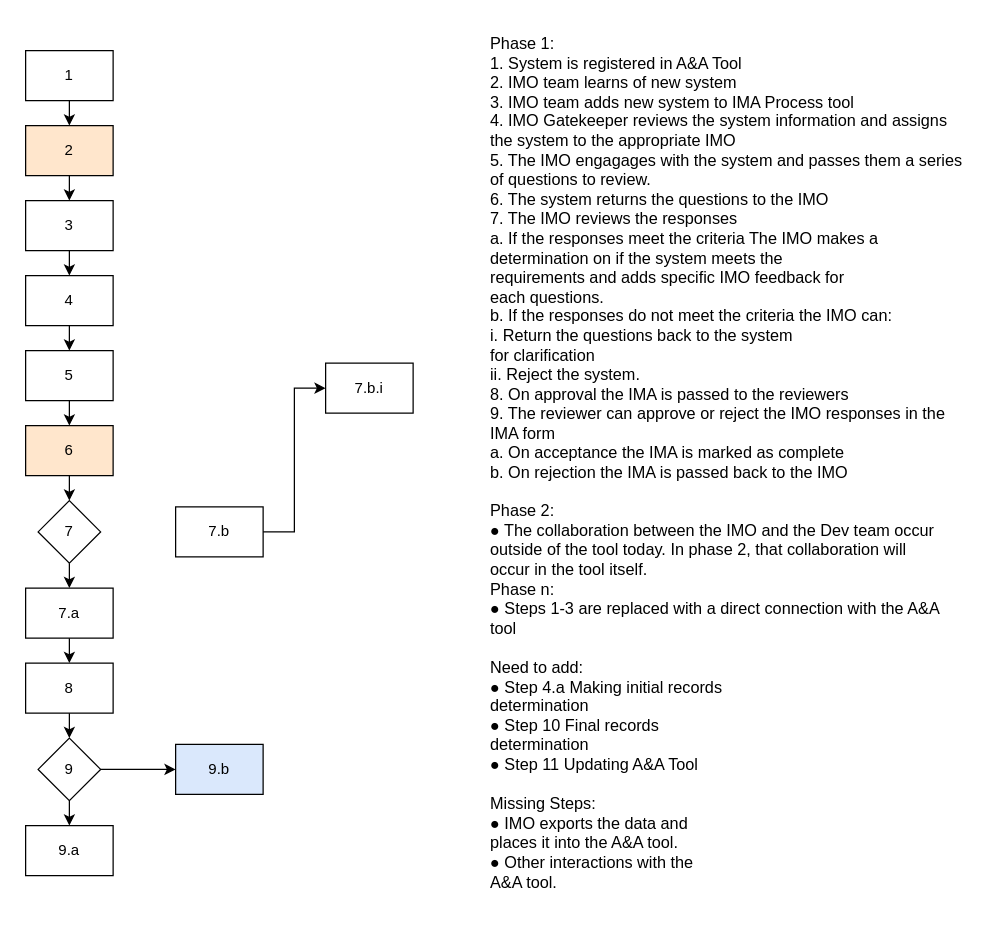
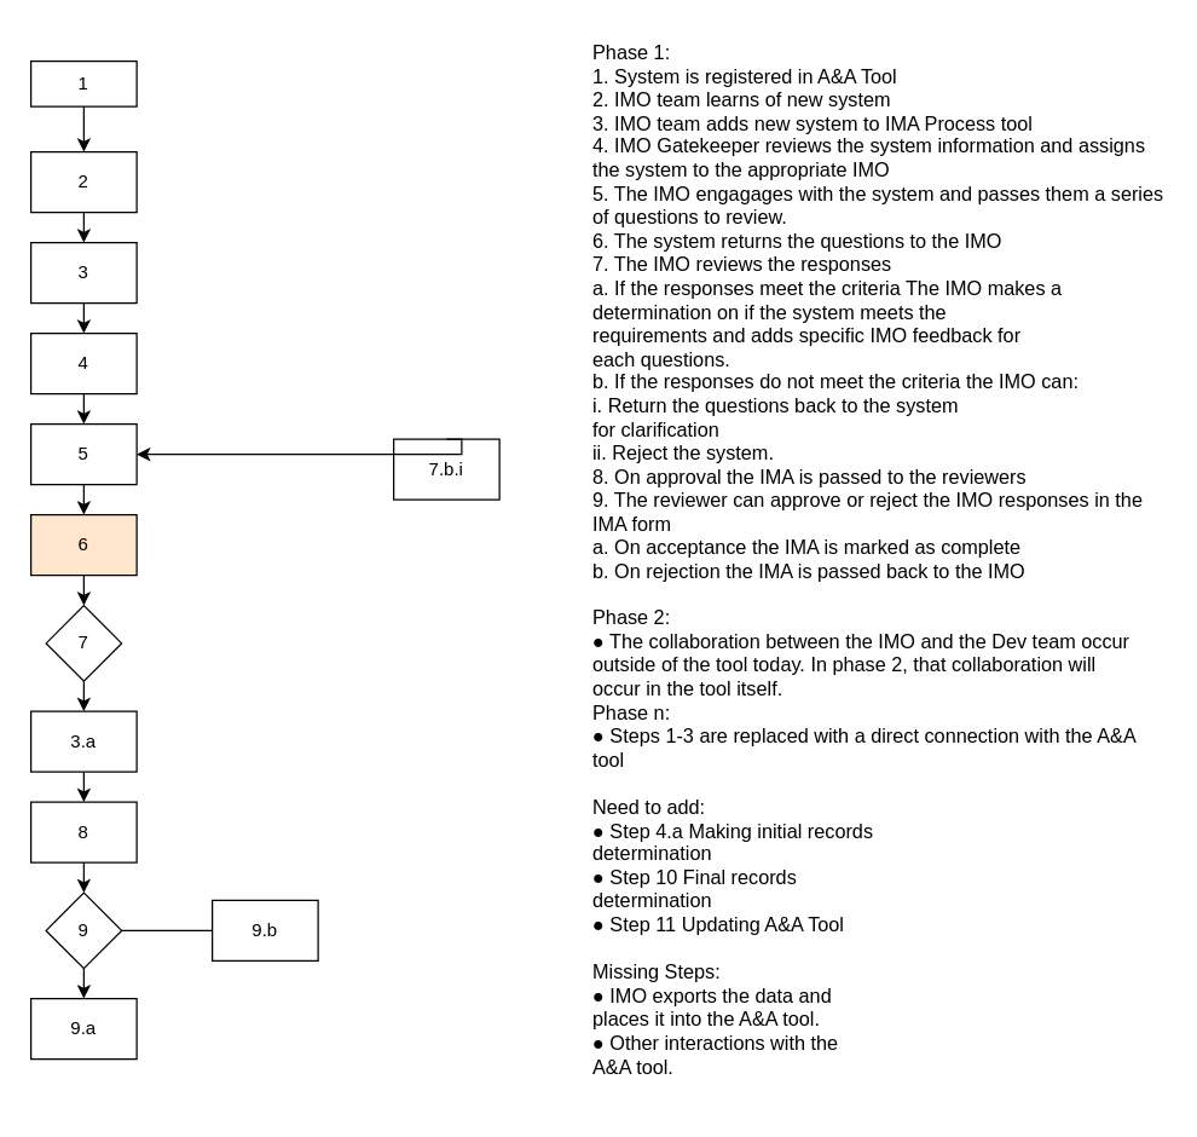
- <mxCell id="2" value="1" style="rounded=0;whiteSpace=wrap;html=1;" vertex="1" parent="1"><mxGeometry x="20" y="40" width="70" height="40" as="geometry" /></mxCell>
+ <mxCell id="2" value="1" style="rounded=0;whiteSpace=wrap;html=1;" vertex="1" parent="1"><mxGeometry x="20" y="40" width="70" height="30" as="geometry" /></mxCell>
- <mxCell id="4" value="2" style="rounded=0;whiteSpace=wrap;html=1;fillColor=#ffe6cc;" vertex="1" parent="1"><mxGeometry x="20" y="100" width="70" height="40" as="geometry" /></mxCell>
+ <mxCell id="4" value="2" style="rounded=0;whiteSpace=wrap;html=1;" vertex="1" parent="1"><mxGeometry x="20" y="100" width="70" height="40" as="geometry" /></mxCell>
+ <mxCell id="28" value="" style="edgeStyle=segmentEdgeStyle;endArrow=classic;html=1;exitX=0.5;exitY=0;exitDx=0;exitDy=0;entryX=1;entryY=0.5;entryDx=0;entryDy=0;rounded=0;" edge="1" parent="1" source="26" target="10"><mxGeometry width="50" height="50" relative="1" as="geometry"><mxPoint x="340" y="420" as="sourcePoint" /><mxPoint x="390" y="370" as="targetPoint" /><Array as="points"><mxPoint x="305" y="300" /></Array></mxGeometry></mxCell>
- <mxCell id="27" value="" style="edgeStyle=elbowEdgeStyle;elbow=horizontal;endArrow=classic;html=1;exitX=1;exitY=0.5;exitDx=0;exitDy=0;entryX=0;entryY=0.5;entryDx=0;entryDy=0;rounded=0;" edge="1" parent="1" source="24" target="26"><mxGeometry width="50" height="50" relative="1" as="geometry"><mxPoint x="340" y="420" as="sourcePoint" /><mxPoint x="390" y="370" as="targetPoint" /></mxGeometry></mxCell>
- <mxCell id="24" value="7.b" style="rounded=0;whiteSpace=wrap;html=1;" vertex="1" parent="1"><mxGeometry x="140" y="405" width="70" height="40" as="geometry" /></mxCell>
- <mxCell id="16" value="7.a" style="rounded=0;whiteSpace=wrap;html=1;" vertex="1" parent="1"><mxGeometry x="20" y="470" width="70" height="40" as="geometry" /></mxCell>
+ <mxCell id="16" value="3.a" style="rounded=0;whiteSpace=wrap;html=1;" vertex="1" parent="1"><mxGeometry x="20" y="470" width="70" height="40" as="geometry" /></mxCell>
- <mxCell id="25" value="" style="endArrow=classic;html=1;exitX=1;exitY=0.5;exitDx=0;exitDy=0;entryX=0;entryY=0.5;entryDx=0;entryDy=0;" edge="1" parent="1" source="20" target="23"><mxGeometry width="50" height="50" relative="1" as="geometry"><mxPoint x="340" y="420" as="sourcePoint" /><mxPoint x="390" y="370" as="targetPoint" /></mxGeometry></mxCell>
+ <mxCell id="25" value="" style="endArrow=none;html=1;exitX=1;exitY=0.5;exitDx=0;exitDy=0;entryX=0;entryY=0.5;entryDx=0;entryDy=0;" edge="1" parent="1" source="20" target="23"><mxGeometry width="50" height="50" relative="1" as="geometry"><mxPoint x="340" y="420" as="sourcePoint" /><mxPoint x="390" y="370" as="targetPoint" /></mxGeometry></mxCell>
- <mxCell id="23" value="9.b" style="rounded=0;whiteSpace=wrap;html=1;fillColor=#dae8fc;" vertex="1" parent="1"><mxGeometry x="140" y="595" width="70" height="40" as="geometry" /></mxCell>
+ <mxCell id="23" value="9.b" style="rounded=0;whiteSpace=wrap;html=1;" vertex="1" parent="1"><mxGeometry x="140" y="595" width="70" height="40" as="geometry" /></mxCell>
